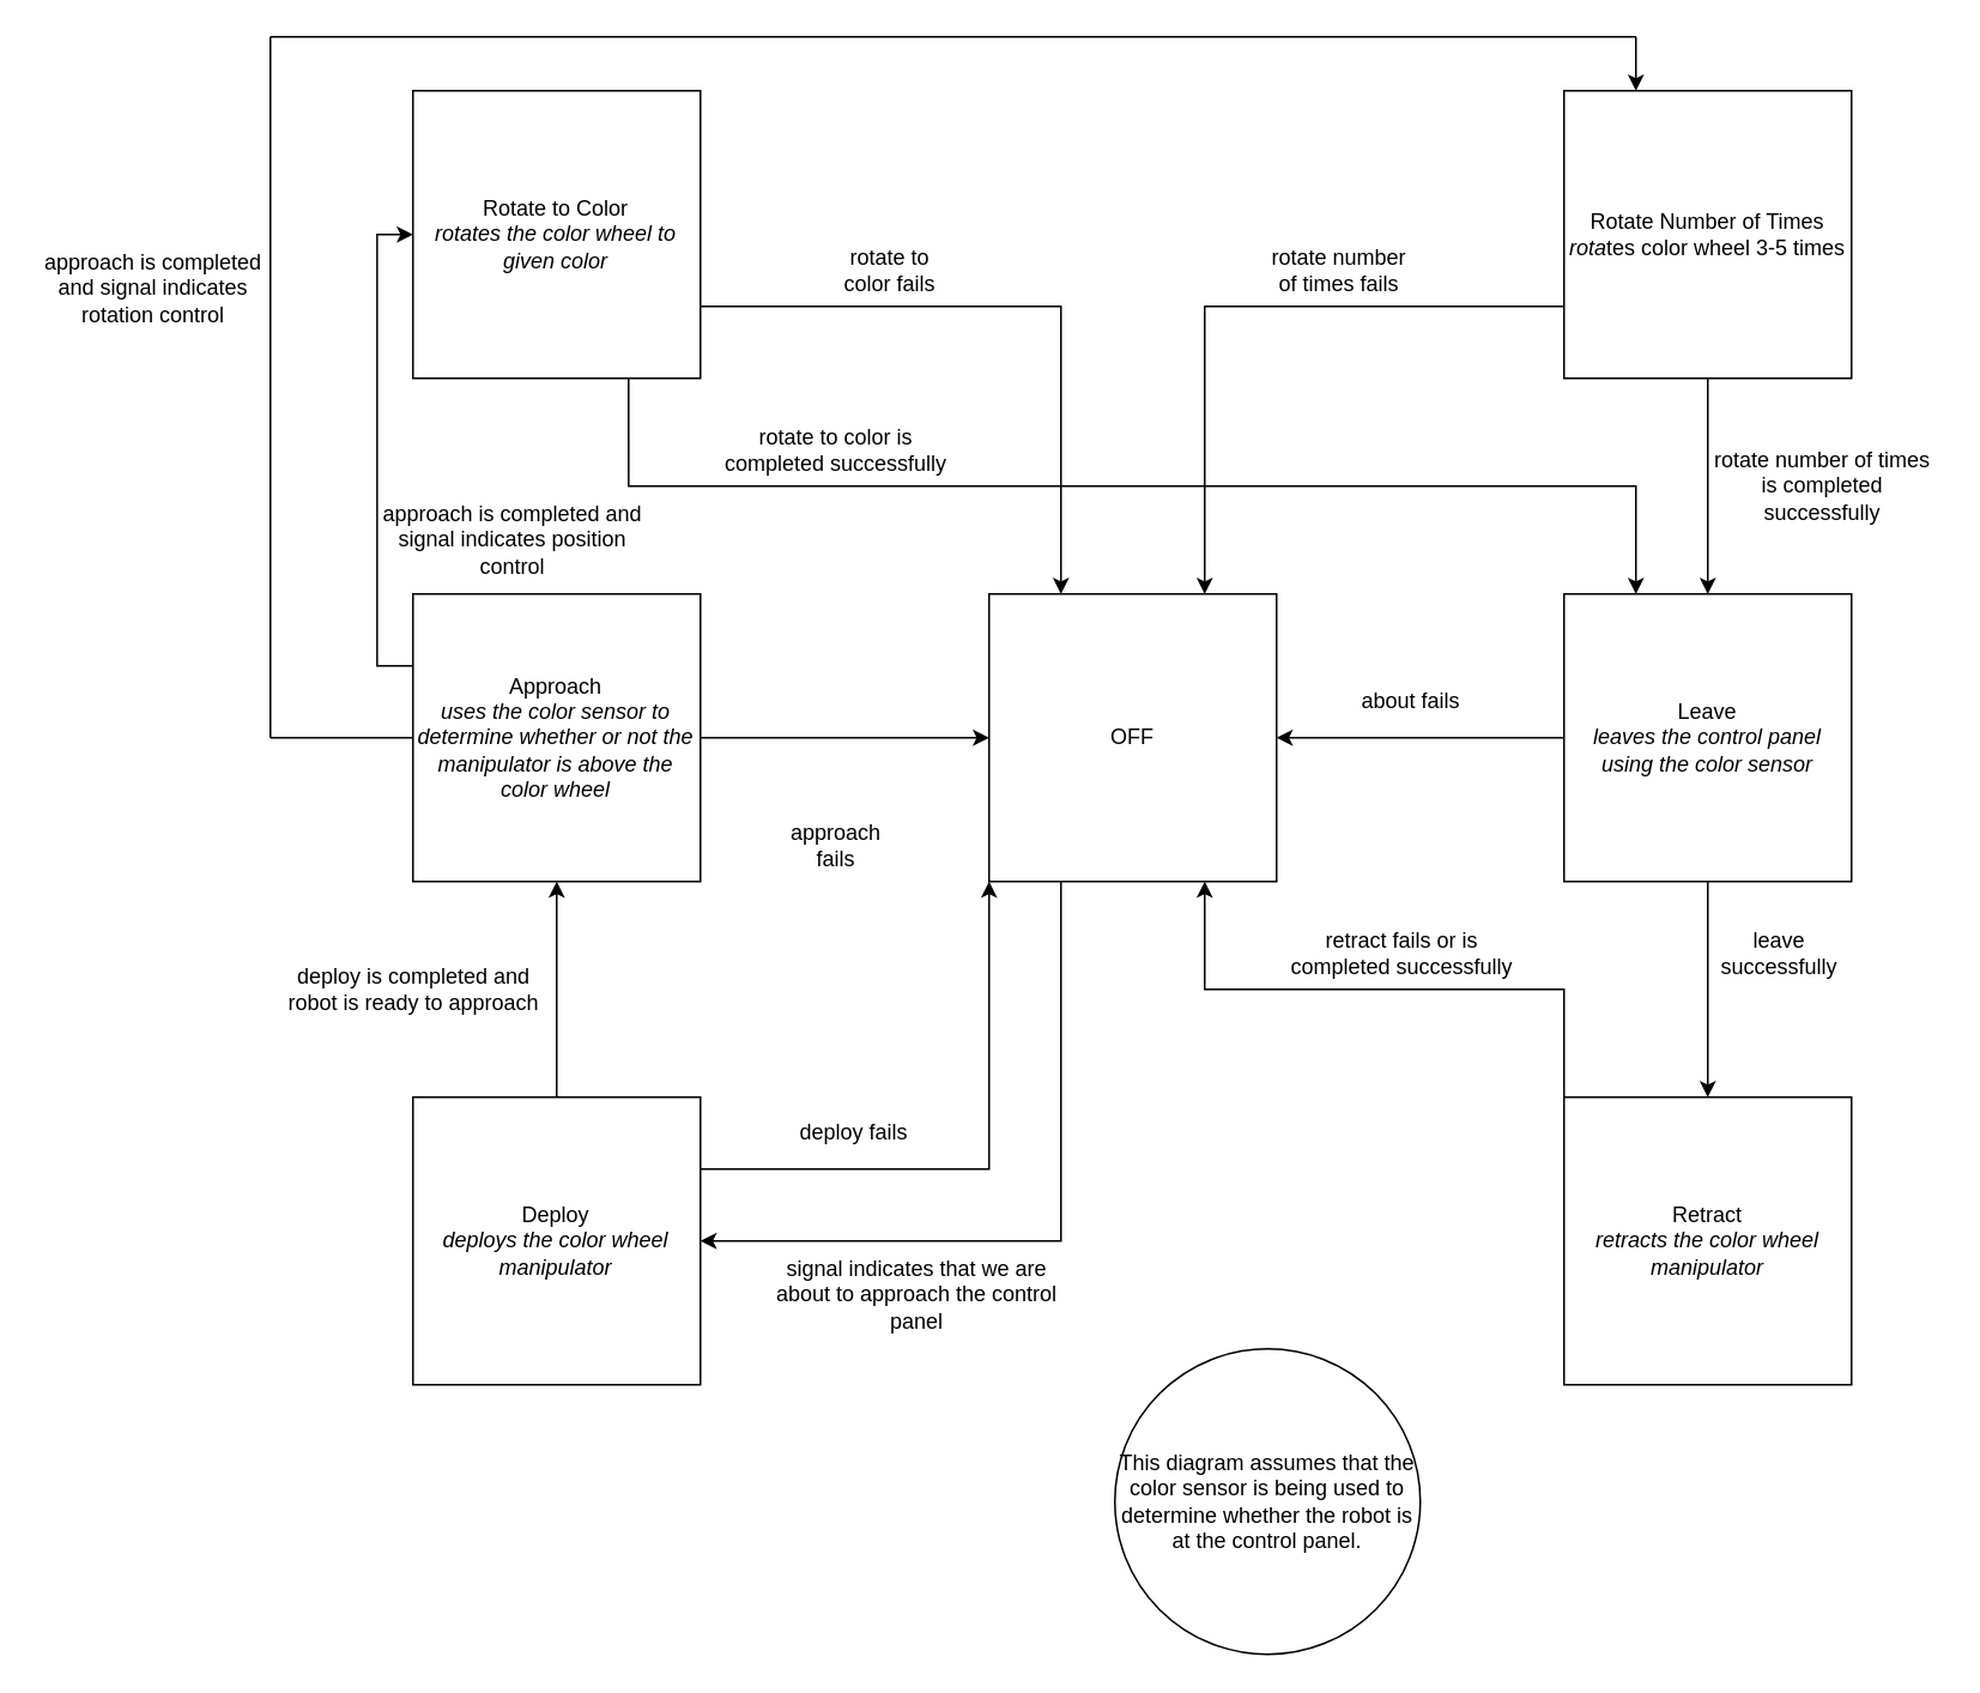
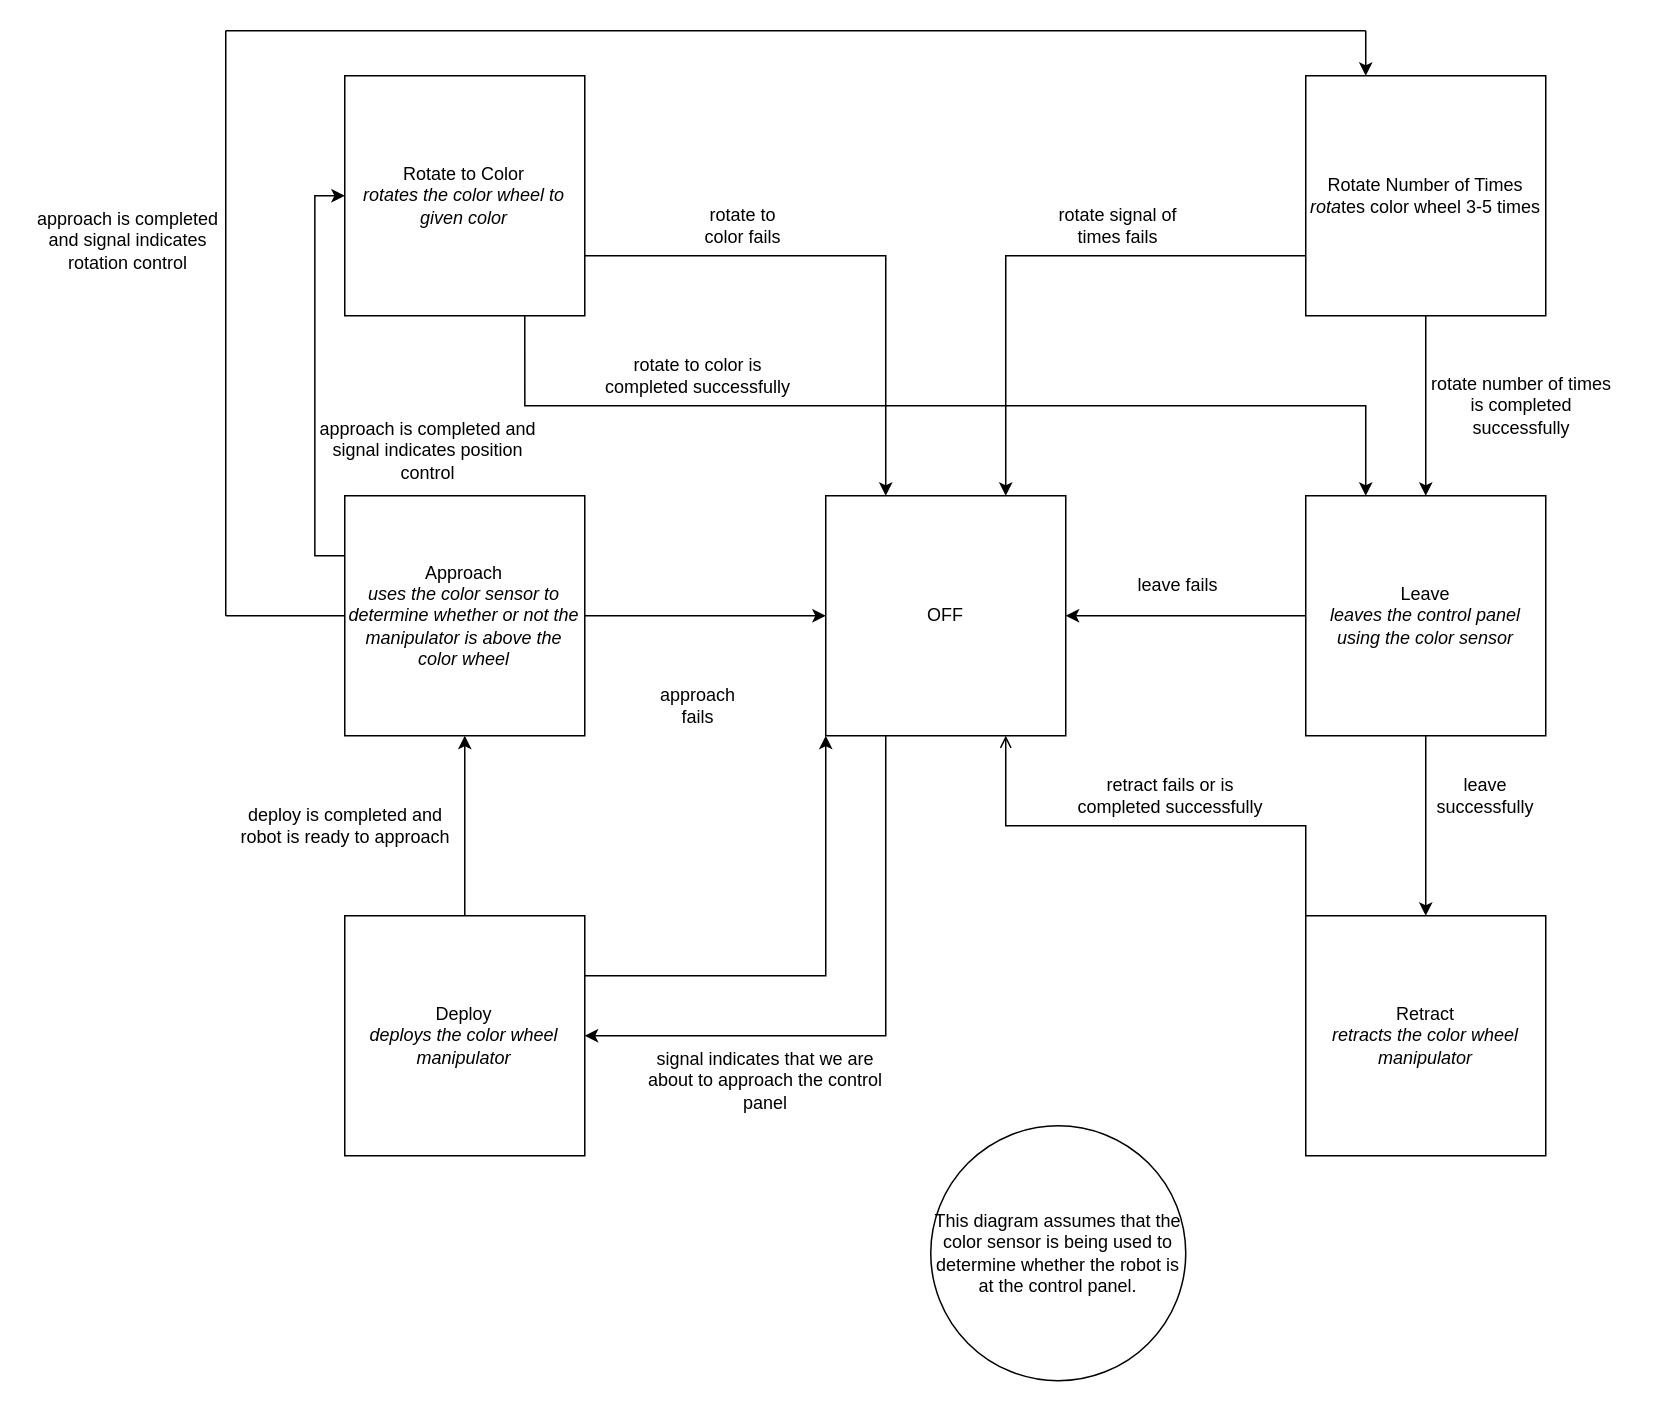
- <mxCell id="29" value="rotate number of times fails" style="text;html=1;strokeColor=none;fillColor=none;align=center;verticalAlign=middle;whiteSpace=wrap;rounded=0;" vertex="1" parent="1"><mxGeometry x="700" y="140" width="90" height="20" as="geometry" /></mxCell>
+ <mxCell id="29" value="rotate signal of times fails" style="text;html=1;strokeColor=none;fillColor=none;align=center;verticalAlign=middle;whiteSpace=wrap;rounded=0;" vertex="1" parent="1"><mxGeometry x="700" y="140" width="90" height="20" as="geometry" /></mxCell>
- <mxCell id="28" value="about fails" style="text;html=1;strokeColor=none;fillColor=none;align=center;verticalAlign=middle;whiteSpace=wrap;rounded=0;" vertex="1" parent="1"><mxGeometry x="750" y="380" width="70" height="20" as="geometry" /></mxCell>
+ <mxCell id="28" value="leave fails" style="text;html=1;strokeColor=none;fillColor=none;align=center;verticalAlign=middle;whiteSpace=wrap;rounded=0;" vertex="1" parent="1"><mxGeometry x="750" y="380" width="70" height="20" as="geometry" /></mxCell>
- <mxCell id="18" style="edgeStyle=orthogonalEdgeStyle;rounded=0;orthogonalLoop=1;jettySize=auto;html=1;exitX=0;exitY=0;exitDx=0;exitDy=0;entryX=0.75;entryY=1;entryDx=0;entryDy=0;" edge="1" parent="1" source="20" target="3"><mxGeometry relative="1" as="geometry" /></mxCell>
+ <mxCell id="18" style="edgeStyle=orthogonalEdgeStyle;rounded=0;orthogonalLoop=1;jettySize=auto;html=1;exitX=0;exitY=0;exitDx=0;exitDy=0;entryX=0.75;entryY=1;entryDx=0;entryDy=0;endArrow=open;" edge="1" parent="1" source="20" target="3"><mxGeometry relative="1" as="geometry" /></mxCell>
- <mxCell id="31" value="deploy fails" style="text;html=1;strokeColor=none;fillColor=none;align=center;verticalAlign=middle;whiteSpace=wrap;rounded=0;" vertex="1" parent="1"><mxGeometry x="440" y="620" width="70" height="20" as="geometry" /></mxCell>
